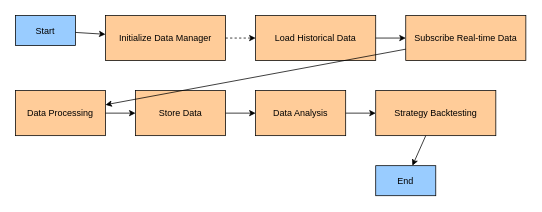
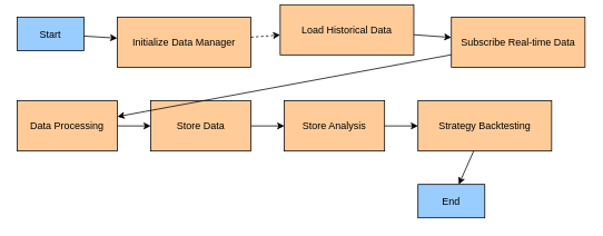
- <mxCell id="4" value="Load Historical Data" style="process;fillColor=#ffcc99;" vertex="1" parent="1"><mxGeometry x="340" y="20" width="160" height="60" as="geometry" /></mxCell>
+ <mxCell id="4" value="Load Historical Data" style="process;fillColor=#ffcc99;" vertex="1" parent="1"><mxGeometry x="335" y="5" width="160" height="60" as="geometry" /></mxCell>
- <mxCell id="8" value="Data Analysis" style="process;fillColor=#ffcc99;" vertex="1" parent="1"><mxGeometry x="340" y="120" width="120" height="60" as="geometry" /></mxCell>
+ <mxCell id="8" value="Store Analysis" style="process;fillColor=#ffcc99;" vertex="1" parent="1"><mxGeometry x="340" y="120" width="120" height="60" as="geometry" /></mxCell>
